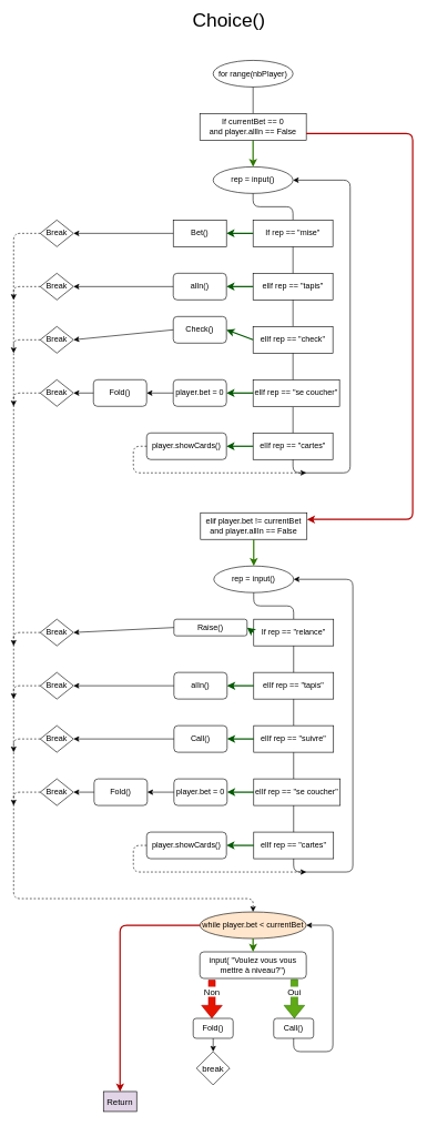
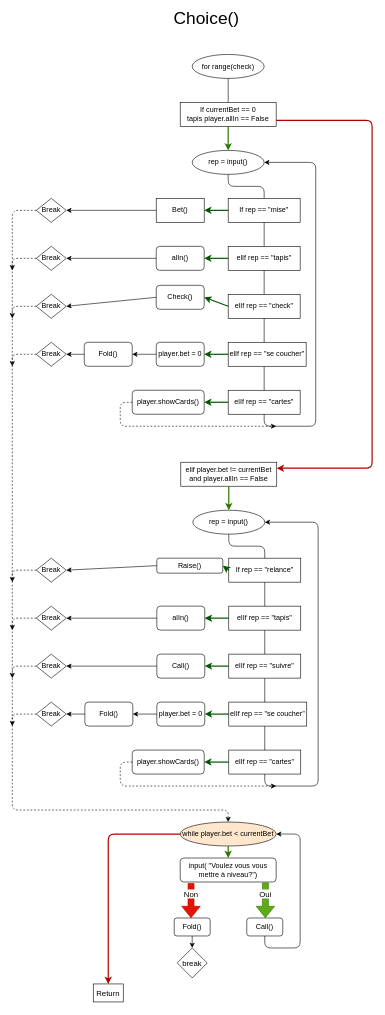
- <mxCell id="4" value="for range(nbPlayer)" style="text;html=1;strokeColor=none;fillColor=none;align=center;verticalAlign=middle;whiteSpace=wrap;rounded=0;" vertex="1" parent="1"><mxGeometry x="300" y="100" width="160" height="20" as="geometry" /></mxCell>
+ <mxCell id="4" value="for range(check)" style="text;html=1;strokeColor=none;fillColor=none;align=center;verticalAlign=middle;whiteSpace=wrap;rounded=0;" vertex="1" parent="1"><mxGeometry x="300" y="100" width="160" height="20" as="geometry" /></mxCell>
- <mxCell id="74" value="If currentBet == 0&lt;br&gt;and player.allIn == False" style="rounded=0;whiteSpace=wrap;html=1;" vertex="1" parent="1"><mxGeometry x="300" y="170" width="160" height="40" as="geometry" /></mxCell>
+ <mxCell id="74" value="If currentBet == 0&lt;br&gt;tapis player.allIn == False" style="rounded=0;whiteSpace=wrap;html=1;" vertex="1" parent="1"><mxGeometry x="300" y="170" width="160" height="40" as="geometry" /></mxCell>
- <mxCell id="97" value="&lt;font color=&quot;#000000&quot;&gt;Return&lt;/font&gt;" style="rounded=0;whiteSpace=wrap;html=1;fontSize=13;fontColor=#00CC00;fillColor=#e1d5e7;" vertex="1" parent="1"><mxGeometry x="155" y="1640" width="50" height="30" as="geometry" /></mxCell>
+ <mxCell id="97" value="&lt;font color=&quot;#000000&quot;&gt;Return&lt;/font&gt;" style="rounded=0;whiteSpace=wrap;html=1;fontSize=13;fontColor=#00CC00;" vertex="1" parent="1"><mxGeometry x="155" y="1640" width="50" height="30" as="geometry" /></mxCell>
